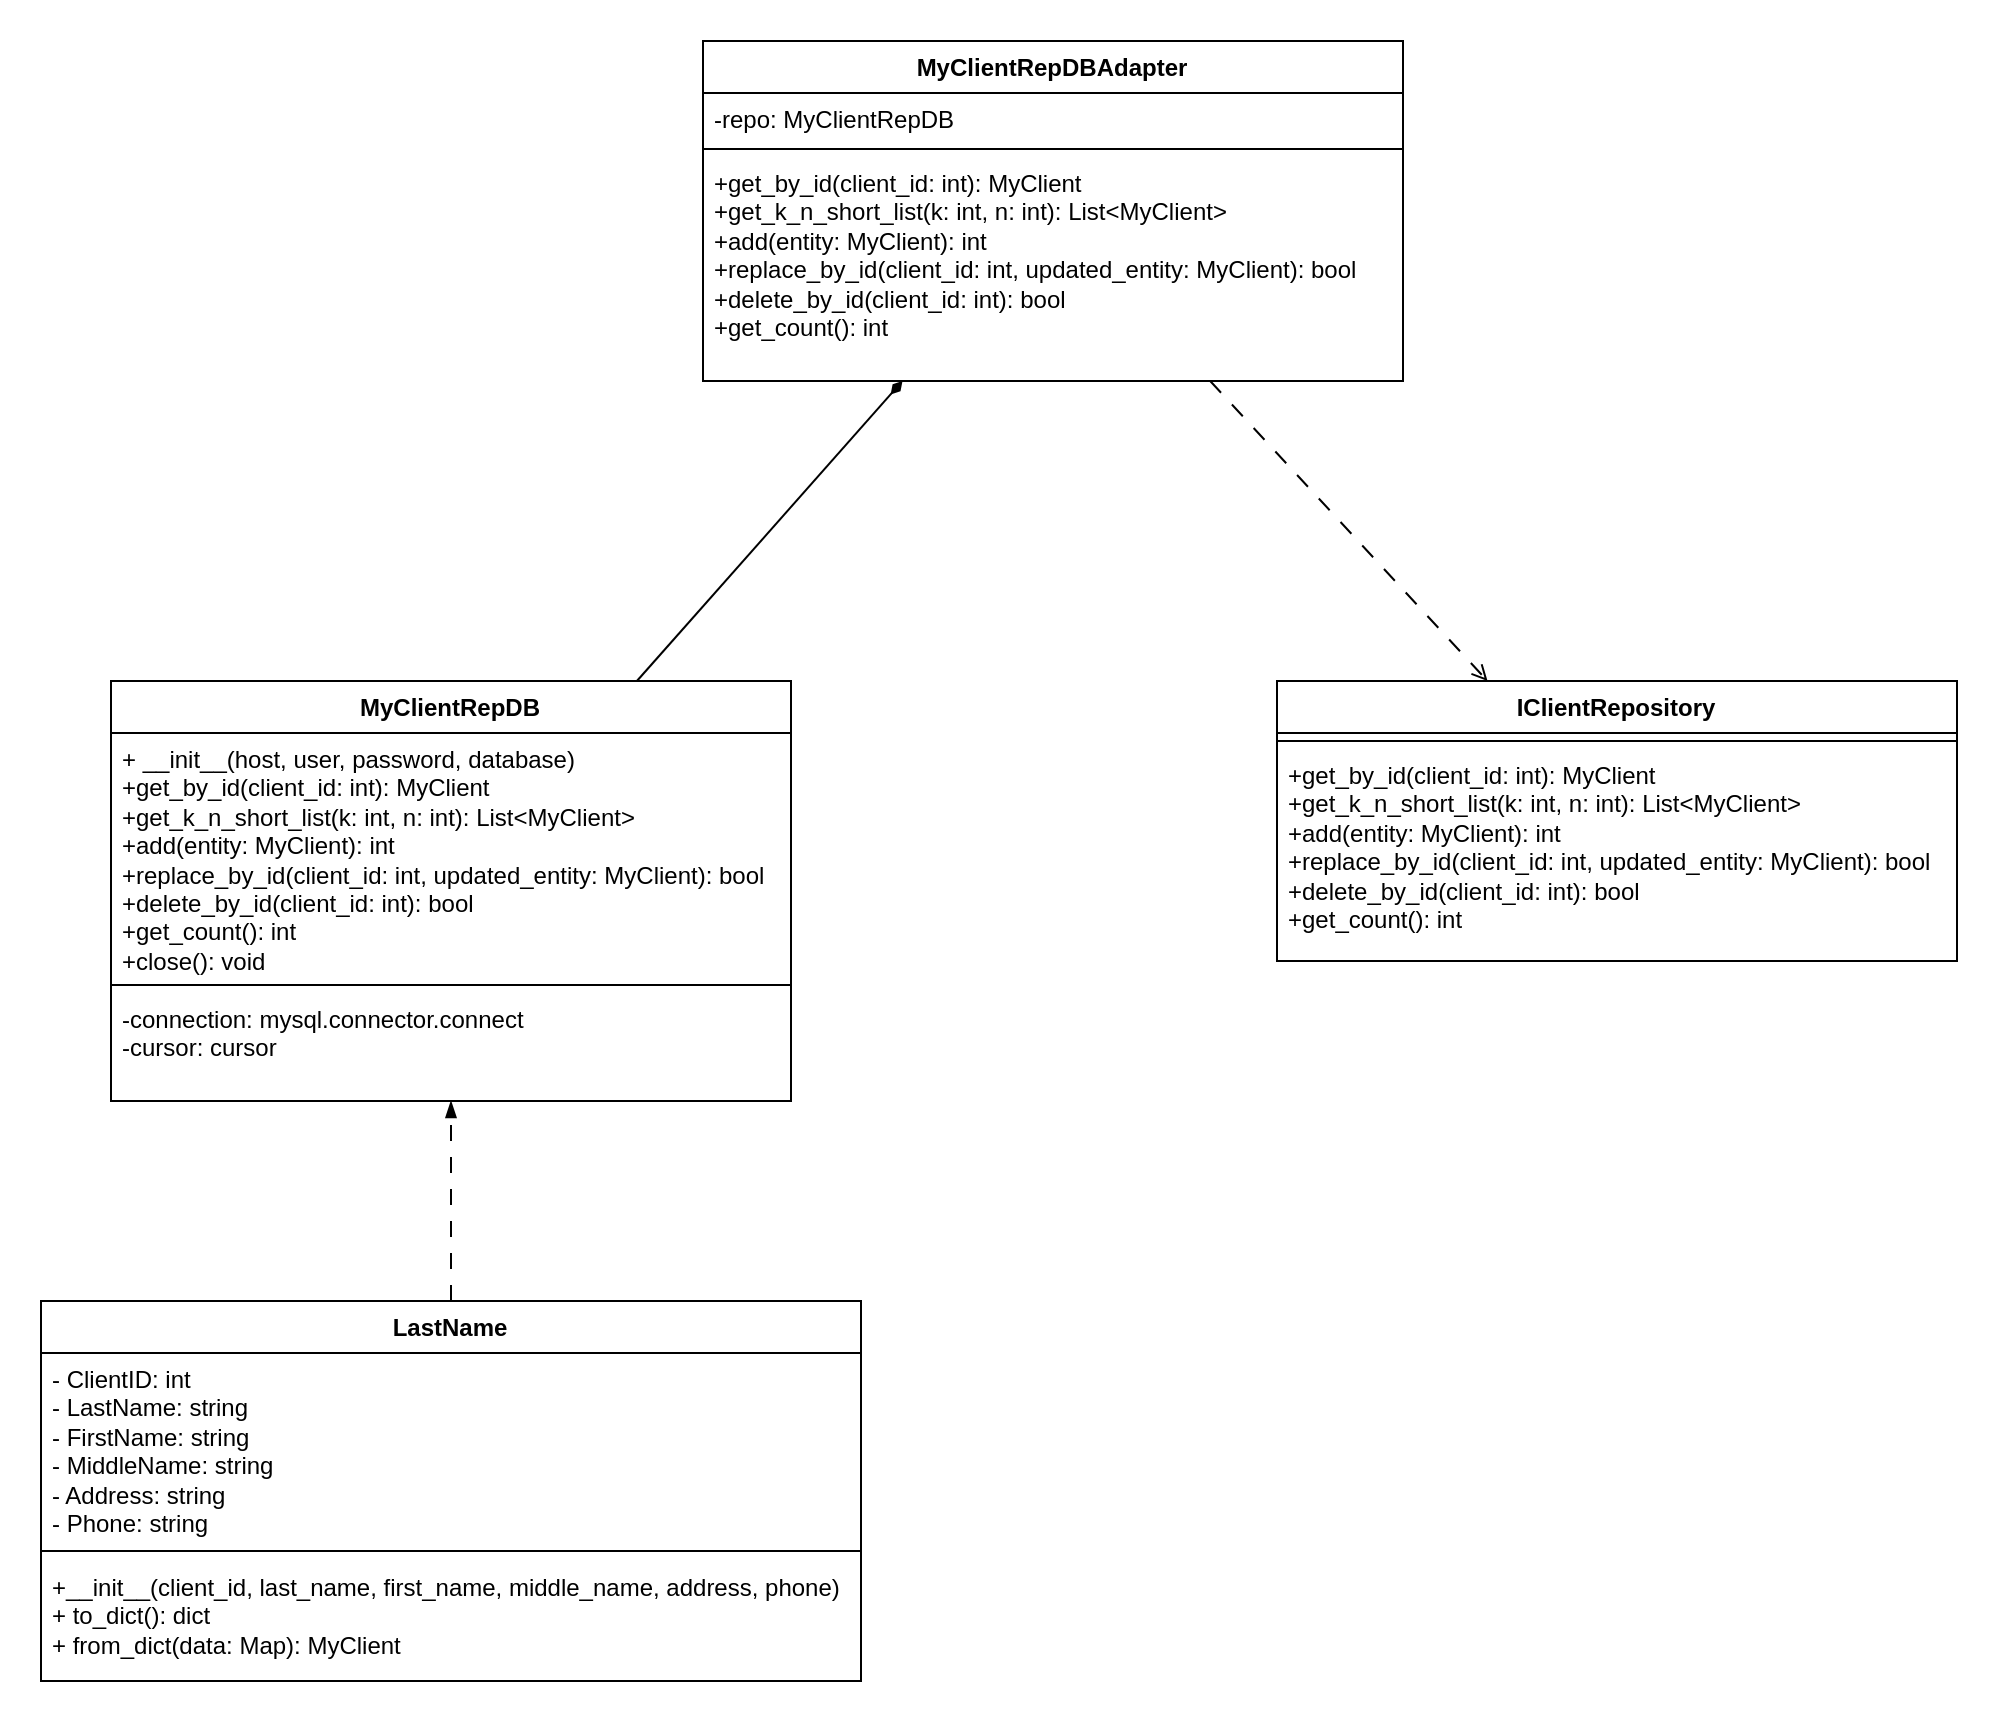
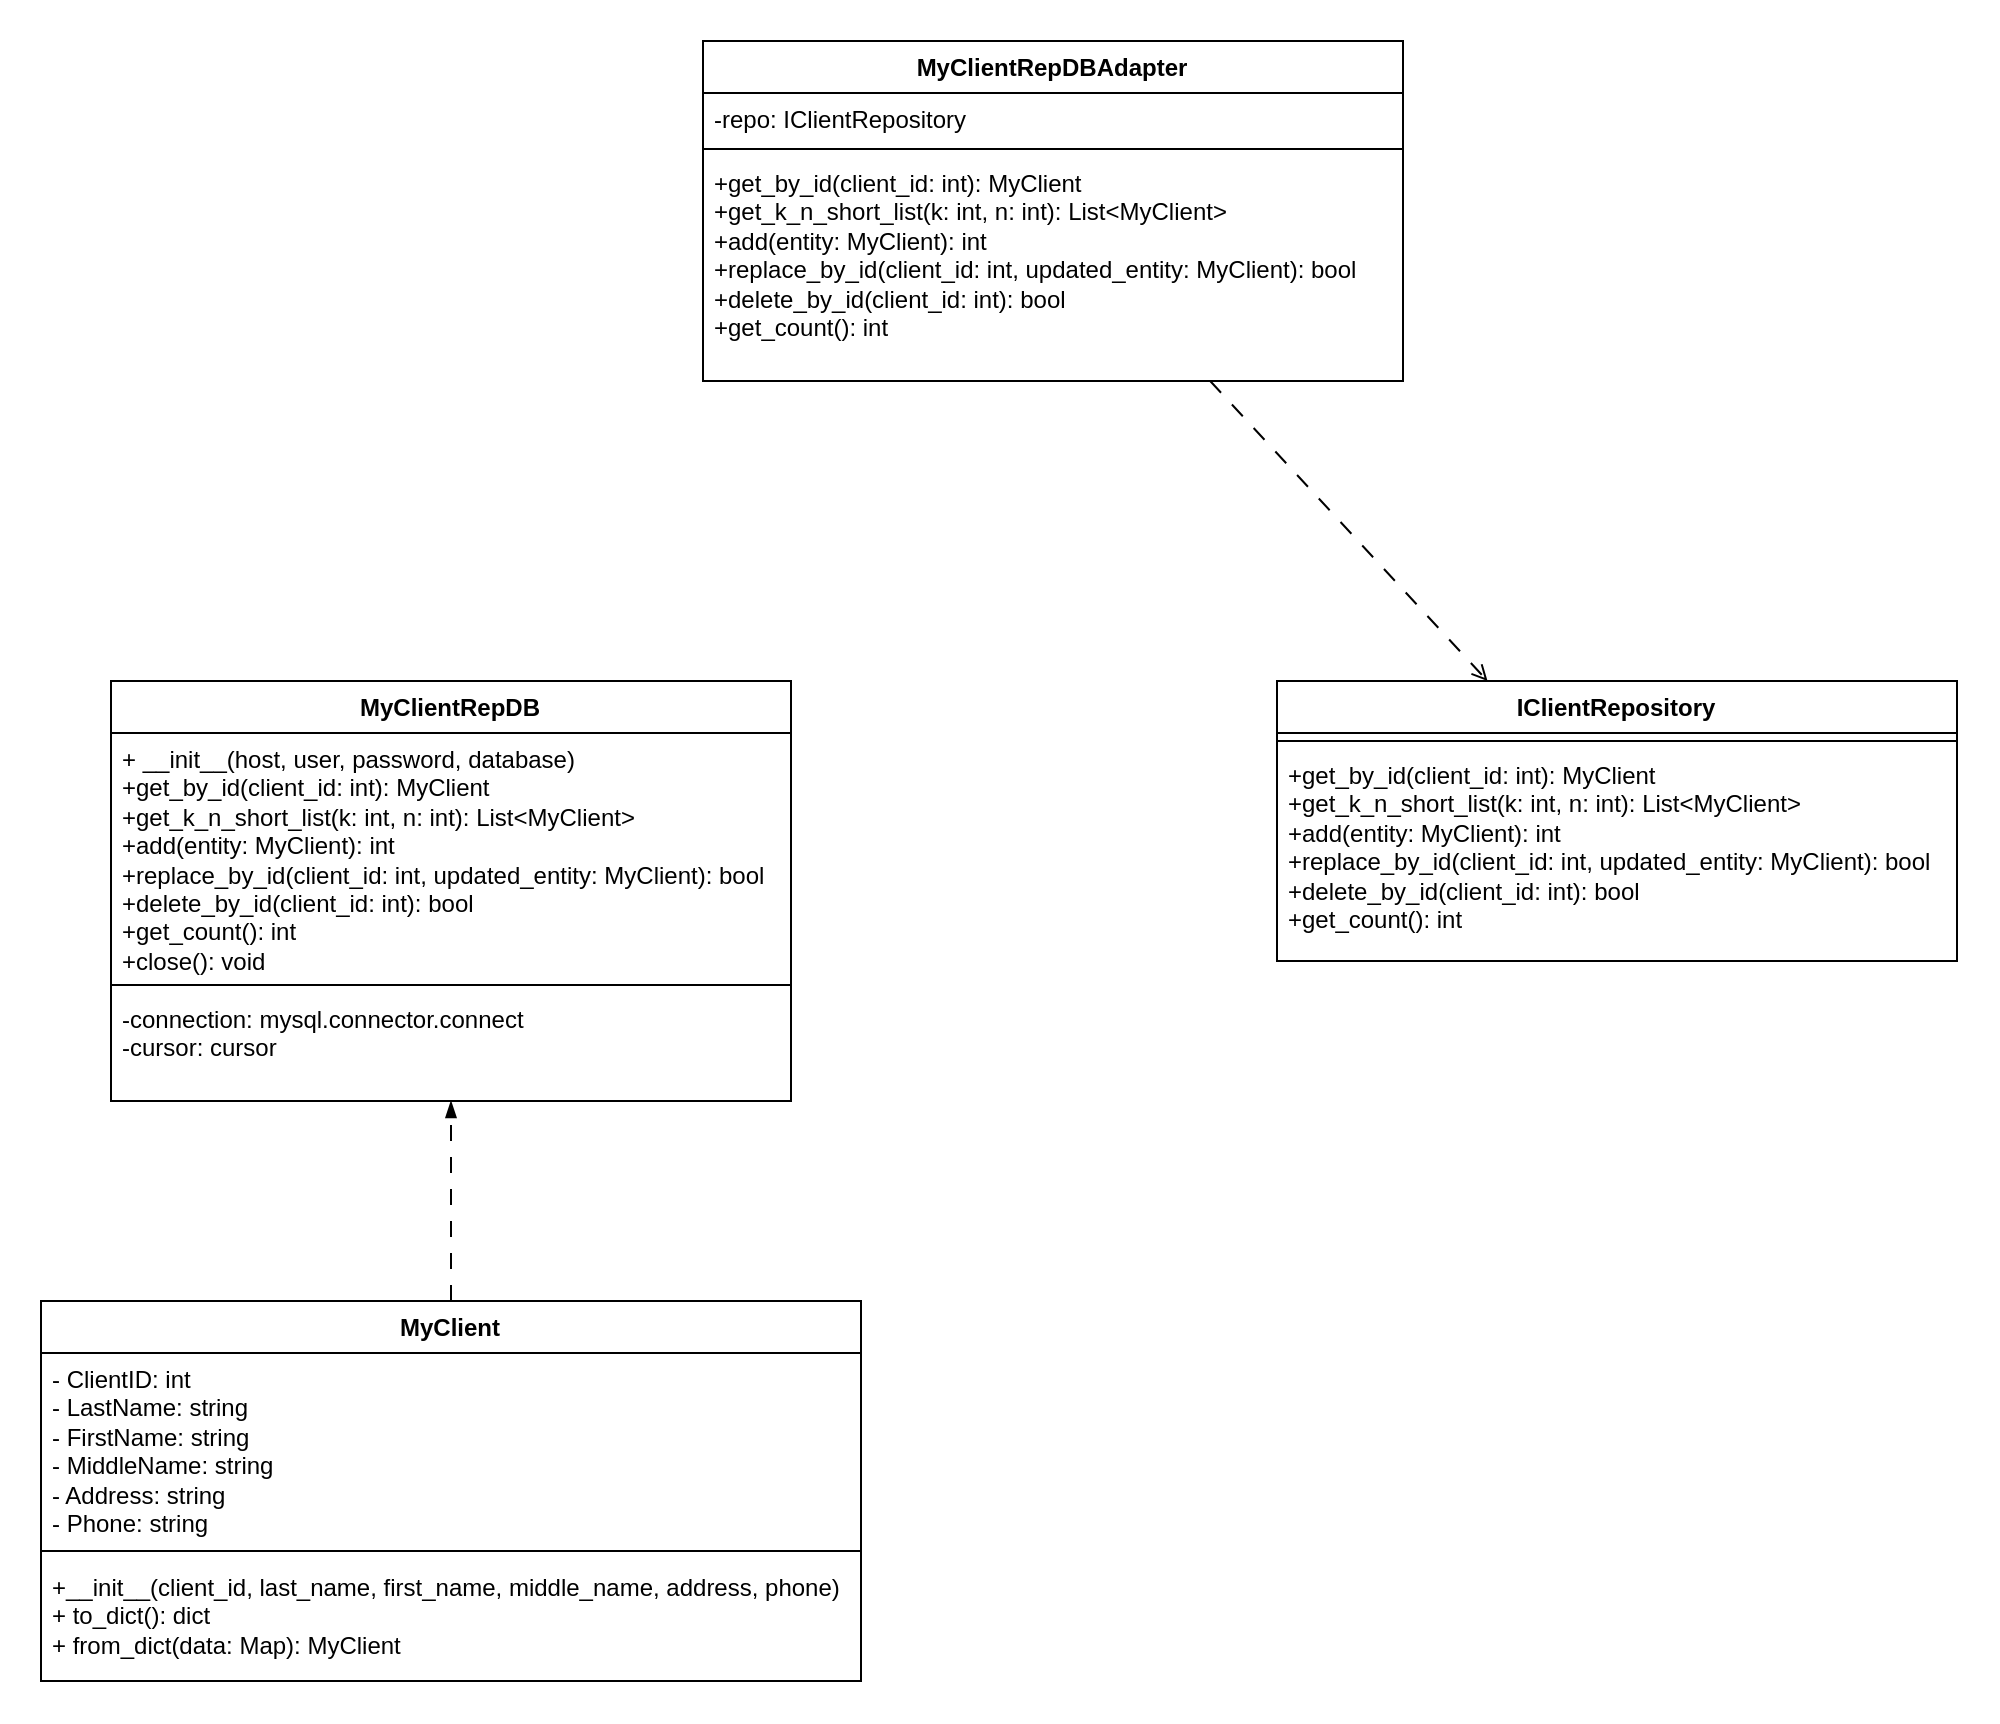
- <mxCell id="14" value="-repo: MyClientRepDB" style="text;strokeColor=none;fillColor=none;align=left;verticalAlign=top;spacingLeft=4;spacingRight=4;overflow=hidden;rotatable=0;points=[[0,0.5],[1,0.5]];portConstraint=eastwest;whiteSpace=wrap;html=1;" vertex="1" parent="13"><mxGeometry y="26" width="350" height="24" as="geometry" /></mxCell>
+ <mxCell id="14" value="-repo: IClientRepository" style="text;strokeColor=none;fillColor=none;align=left;verticalAlign=top;spacingLeft=4;spacingRight=4;overflow=hidden;rotatable=0;points=[[0,0.5],[1,0.5]];portConstraint=eastwest;whiteSpace=wrap;html=1;" vertex="1" parent="13"><mxGeometry y="26" width="350" height="24" as="geometry" /></mxCell>
- <mxCell id="11" style="rounded=0;orthogonalLoop=1;jettySize=auto;html=1;endArrow=none;endFill=0;startArrow=diamondThin;startFill=1;targetPerimeterSpacing=0;endSize=0;" edge="1" parent="1" source="13" target="7"><mxGeometry relative="1" as="geometry"><mxPoint x="451" y="188" as="sourcePoint" /><mxPoint x="321.604" y="334" as="targetPoint" /></mxGeometry></mxCell>
- <mxCell id="3" value="LastName" style="swimlane;fontStyle=1;align=center;verticalAlign=top;childLayout=stackLayout;horizontal=1;startSize=26;horizontalStack=0;resizeParent=1;resizeParentMax=0;resizeLast=0;collapsible=1;marginBottom=0;whiteSpace=wrap;html=1;" parent="1" vertex="1"><mxGeometry x="20" y="650" width="410" height="190" as="geometry" /></mxCell>
+ <mxCell id="3" value="MyClient" style="swimlane;fontStyle=1;align=center;verticalAlign=top;childLayout=stackLayout;horizontal=1;startSize=26;horizontalStack=0;resizeParent=1;resizeParentMax=0;resizeLast=0;collapsible=1;marginBottom=0;whiteSpace=wrap;html=1;" parent="1" vertex="1"><mxGeometry x="20" y="650" width="410" height="190" as="geometry" /></mxCell>
